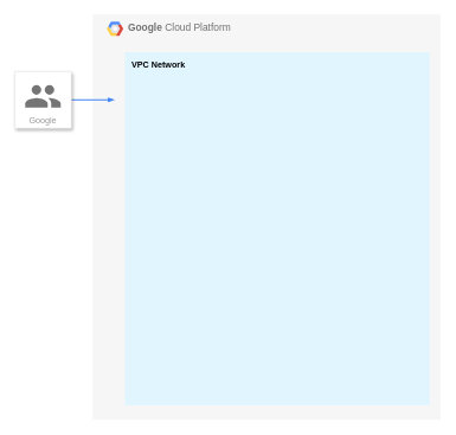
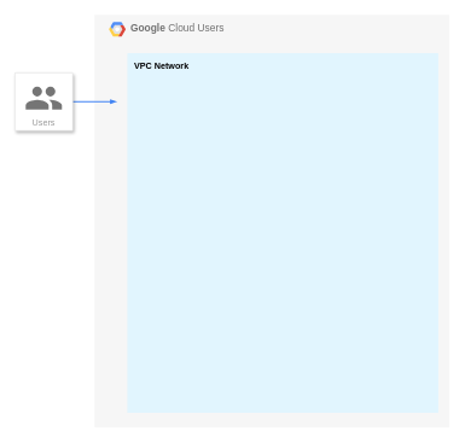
- <mxCell id="2" value="&lt;b&gt;Google &lt;/b&gt;Cloud Platform" style="fillColor=#F6F6F6;strokeColor=none;shadow=0;gradientColor=none;fontSize=14;align=left;spacing=10;fontColor=#717171;9E9E9E;verticalAlign=top;spacingTop=-4;fontStyle=0;spacingLeft=40;html=1;whiteSpace=wrap;" vertex="1" parent="1"><mxGeometry x="130" y="20" width="490" height="570" as="geometry" /></mxCell>
+ <mxCell id="2" value="&lt;b&gt;Google &lt;/b&gt;Cloud Users" style="fillColor=#F6F6F6;strokeColor=none;shadow=0;gradientColor=none;fontSize=14;align=left;spacing=10;fontColor=#717171;9E9E9E;verticalAlign=top;spacingTop=-4;fontStyle=0;spacingLeft=40;html=1;whiteSpace=wrap;" vertex="1" parent="1"><mxGeometry x="130" y="20" width="490" height="570" as="geometry" /></mxCell>
- <mxCell id="6" value="Google" style="strokeColor=#dddddd;shadow=1;strokeWidth=1;rounded=1;absoluteArcSize=1;arcSize=2;labelPosition=center;verticalLabelPosition=middle;align=center;verticalAlign=bottom;spacingLeft=0;fontColor=#999999;fontSize=12;whiteSpace=wrap;spacingBottom=2;html=1;" vertex="1" parent="1"><mxGeometry x="20" y="100" width="80" height="80" as="geometry" /></mxCell>
+ <mxCell id="6" value="Users" style="strokeColor=#dddddd;shadow=1;strokeWidth=1;rounded=1;absoluteArcSize=1;arcSize=2;labelPosition=center;verticalLabelPosition=middle;align=center;verticalAlign=bottom;spacingLeft=0;fontColor=#999999;fontSize=12;whiteSpace=wrap;spacingBottom=2;html=1;" vertex="1" parent="1"><mxGeometry x="20" y="100" width="80" height="80" as="geometry" /></mxCell>
